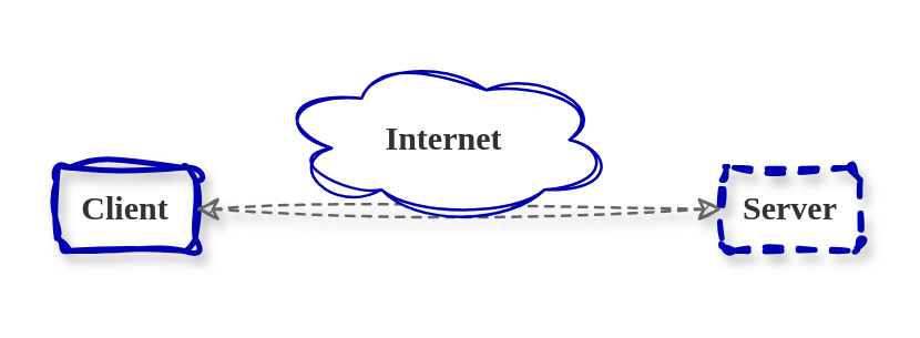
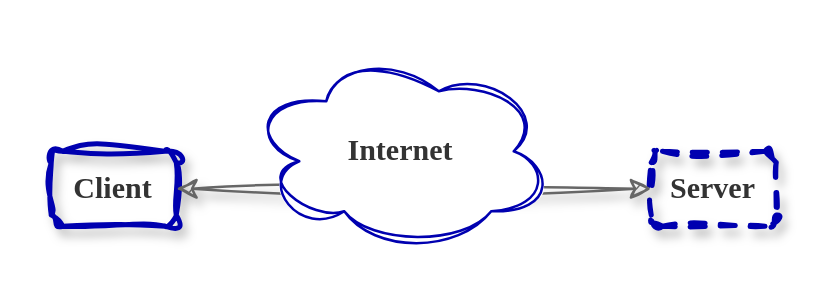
- <mxCell id="5" value="Internet" style="ellipse;shape=cloud;whiteSpace=wrap;html=1;sketch=1;curveFitting=1;jiggle=2;strokeColor=#0000B0;fontFamily=Comic Sans MS;fontStyle=1;fontColor=#333333;" parent="1" vertex="1"><mxGeometry x="100" y="20" width="120" height="60" as="geometry" /></mxCell>
+ <mxCell id="5" value="Internet" style="ellipse;shape=cloud;whiteSpace=wrap;html=1;sketch=1;curveFitting=1;jiggle=2;strokeColor=#0000B0;fontFamily=Comic Sans MS;fontStyle=1;fontColor=#333333;" parent="1" vertex="1"><mxGeometry x="100" y="20" width="120" height="80" as="geometry" /></mxCell>
- <mxCell id="4" value="" style="endArrow=classic;startArrow=classic;html=1;rounded=0;fontFamily=Comic Sans MS;entryX=0;entryY=0.5;entryDx=0;entryDy=0;exitX=1;exitY=0.5;exitDx=0;exitDy=0;fontColor=default;strokeColor=#666666;sketch=1;curveFitting=1;jiggle=2;shadow=1;labelBackgroundColor=none;labelBorderColor=none;fontStyle=1;fontSize=12;dashed=1;" parent="1" source="2" target="3" edge="1"><mxGeometry width="50" height="50" relative="1" as="geometry"><mxPoint x="150" y="233.12" as="sourcePoint" /><mxPoint x="150" y="192.62" as="targetPoint" /><Array as="points" /></mxGeometry></mxCell>
+ <mxCell id="4" value="" style="endArrow=classic;startArrow=classic;html=1;rounded=0;fontFamily=Comic Sans MS;entryX=0;entryY=0.5;entryDx=0;entryDy=0;exitX=1;exitY=0.5;exitDx=0;exitDy=0;fontColor=default;strokeColor=#666666;sketch=1;curveFitting=1;jiggle=2;shadow=1;labelBackgroundColor=none;labelBorderColor=none;fontStyle=1;fontSize=12;" parent="1" source="2" target="3" edge="1"><mxGeometry width="50" height="50" relative="1" as="geometry"><mxPoint x="150" y="233.12" as="sourcePoint" /><mxPoint x="150" y="192.62" as="targetPoint" /><Array as="points" /></mxGeometry></mxCell>
